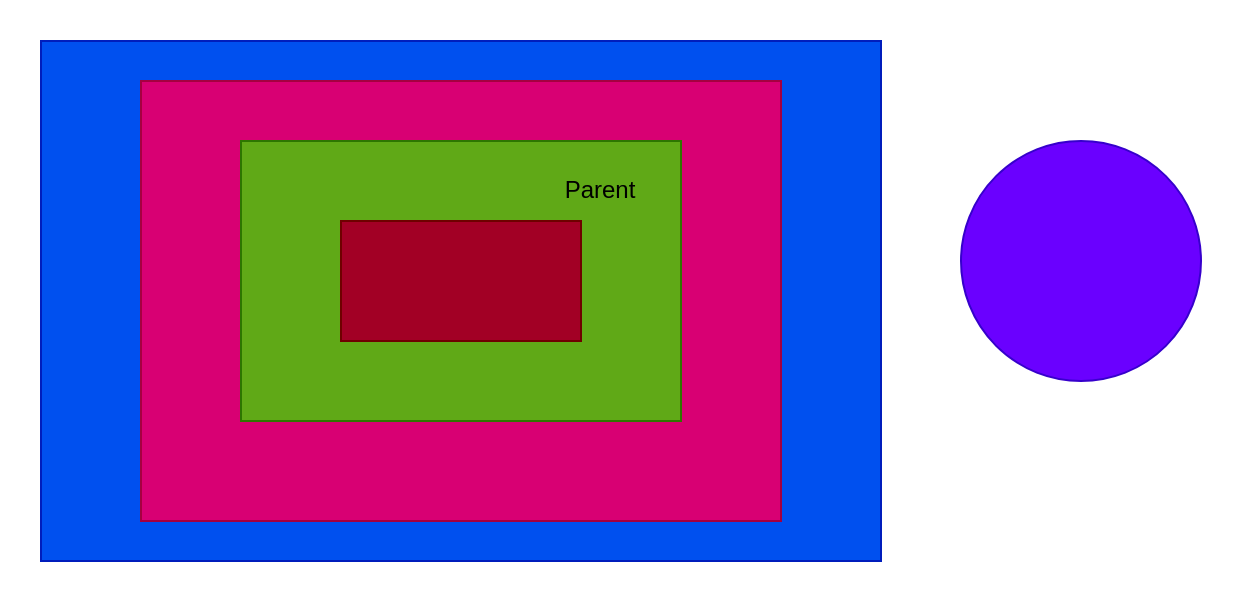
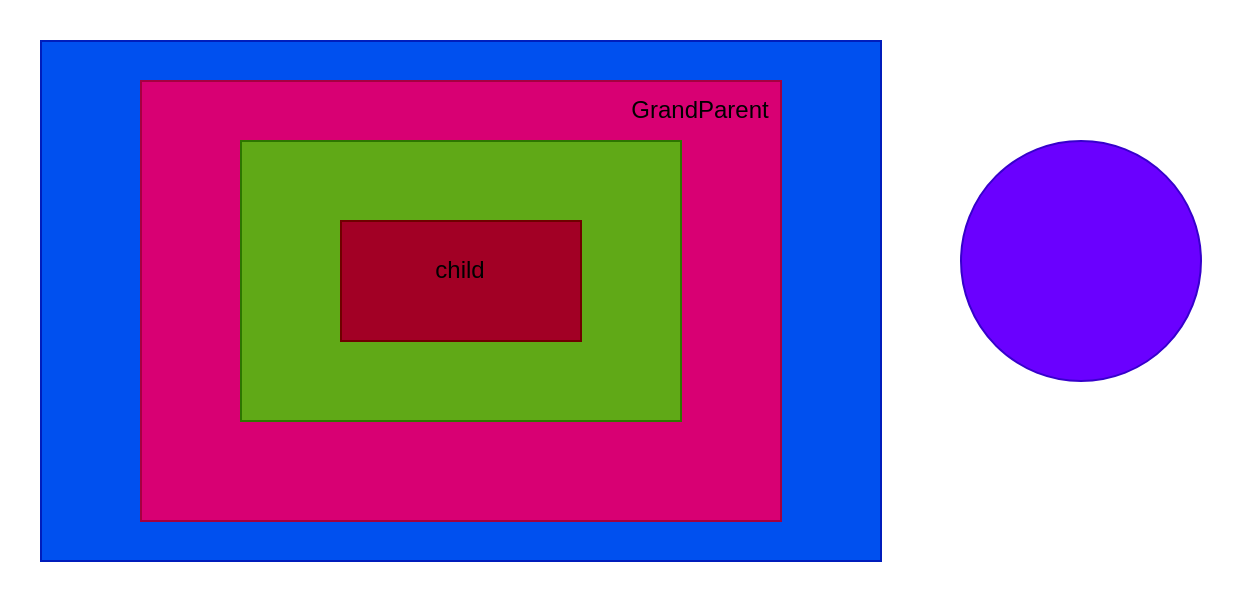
+ <mxCell id="4" value="GrandParent" style="text;strokeColor=none;align=center;fillColor=none;html=1;verticalAlign=middle;whiteSpace=wrap;rounded=0;" vertex="1" parent="1"><mxGeometry x="320" y="40" width="60" height="30" as="geometry" /></mxCell>
- <mxCell id="6" value="Parent" style="text;strokeColor=none;align=center;fillColor=none;html=1;verticalAlign=middle;whiteSpace=wrap;rounded=0;" vertex="1" parent="1"><mxGeometry x="270" y="80" width="60" height="30" as="geometry" /></mxCell>
+ <mxCell id="8" value="child" style="text;strokeColor=none;align=center;fillColor=none;html=1;verticalAlign=middle;whiteSpace=wrap;rounded=0;" vertex="1" parent="1"><mxGeometry x="200" y="120" width="60" height="30" as="geometry" /></mxCell>
